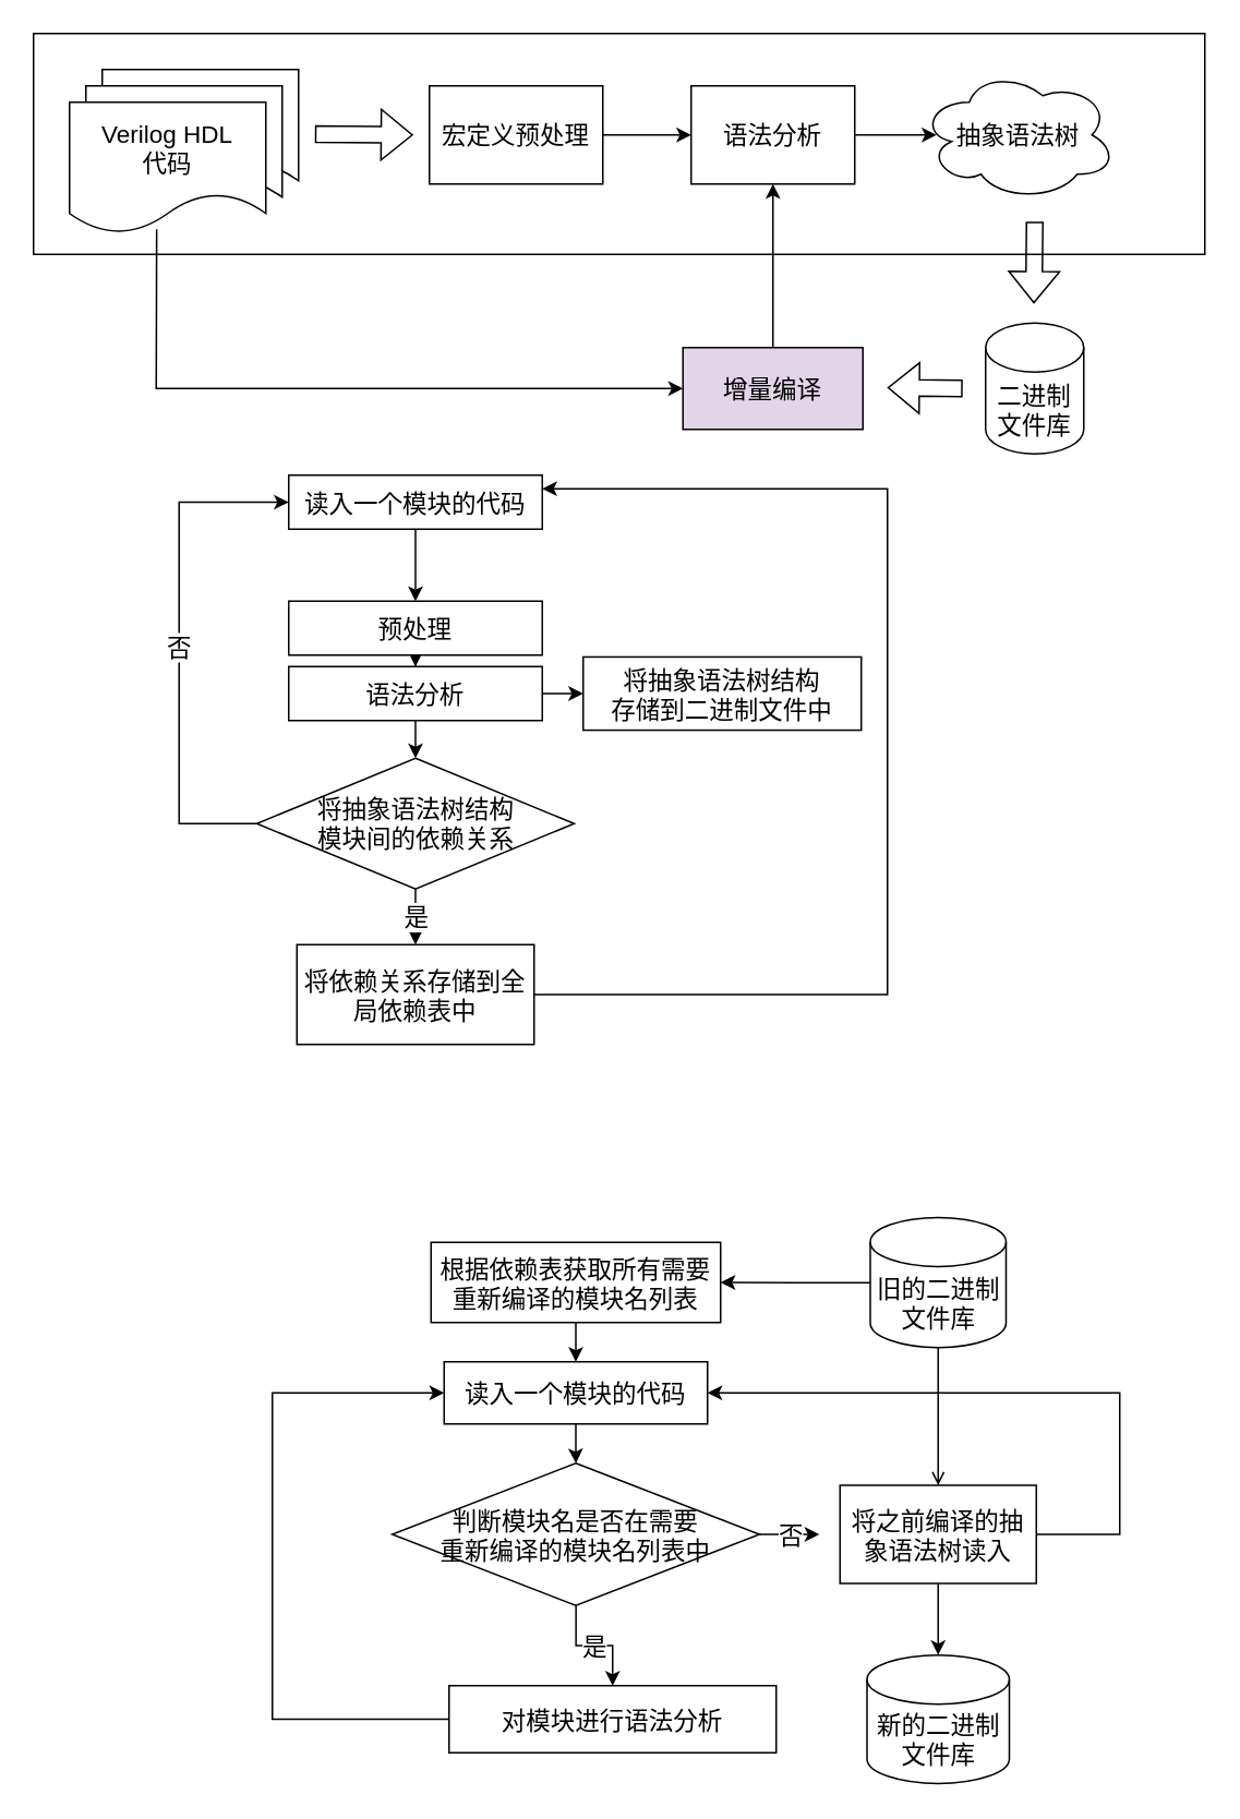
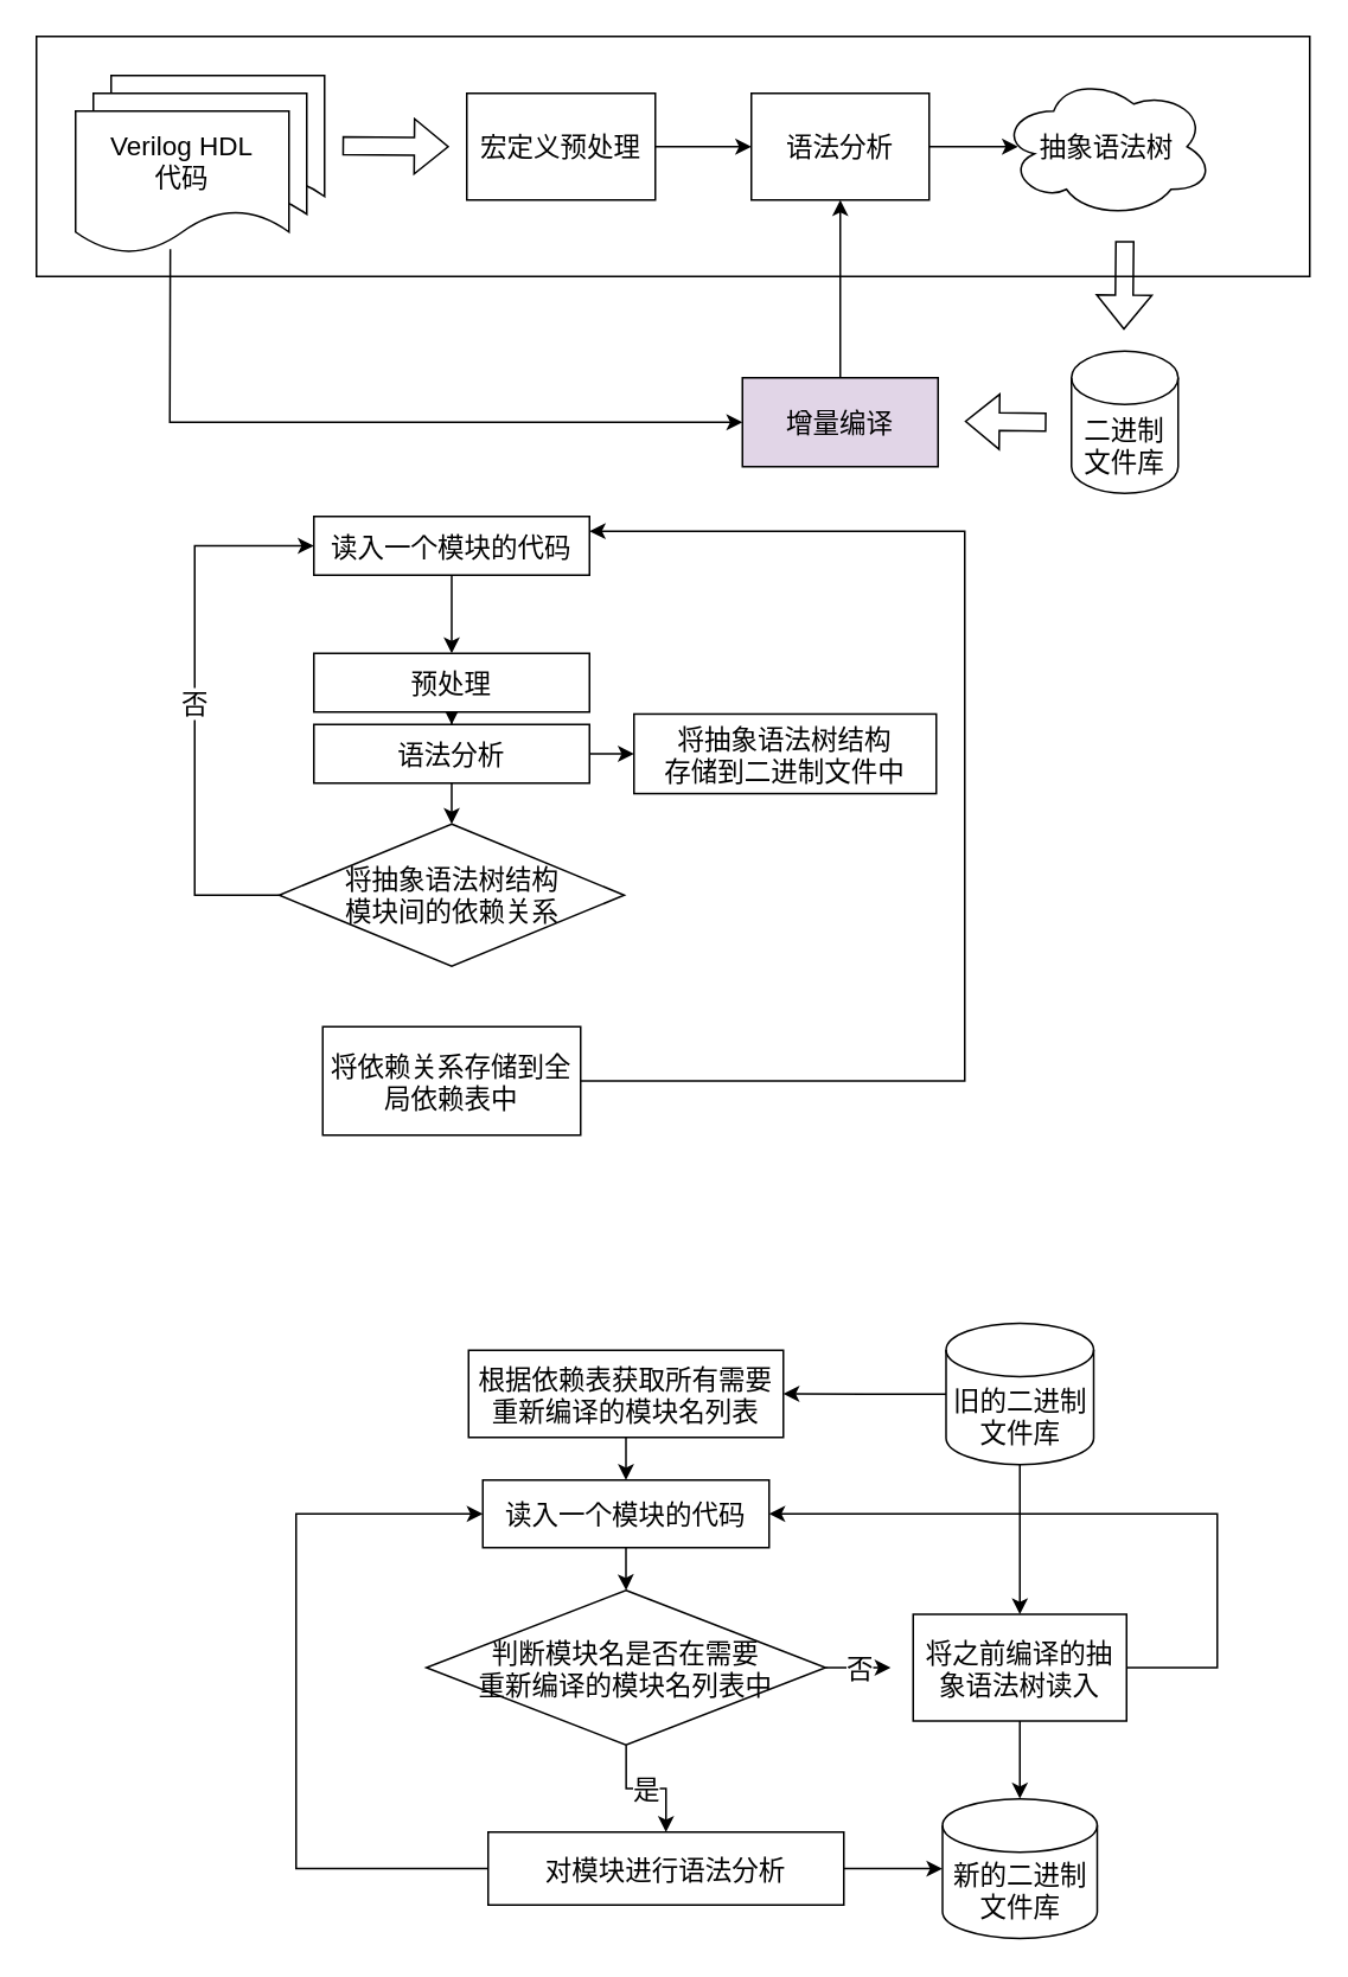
- <mxCell id="25" value="是" style="edgeStyle=orthogonalEdgeStyle;rounded=0;orthogonalLoop=1;jettySize=auto;html=1;fontSize=15;" edge="1" parent="1" source="27" target="29"><mxGeometry relative="1" as="geometry" /></mxCell>
- <mxCell id="34" value="" style="edgeStyle=orthogonalEdgeStyle;rounded=0;orthogonalLoop=1;jettySize=auto;html=1;fontSize=15;endArrow=open;" edge="1" parent="1" source="35" target="47"><mxGeometry relative="1" as="geometry" /></mxCell>
+ <mxCell id="34" value="" style="edgeStyle=orthogonalEdgeStyle;rounded=0;orthogonalLoop=1;jettySize=auto;html=1;fontSize=15;" edge="1" parent="1" source="35" target="47"><mxGeometry relative="1" as="geometry" /></mxCell>
+ <mxCell id="41" value="" style="edgeStyle=orthogonalEdgeStyle;rounded=0;orthogonalLoop=1;jettySize=auto;html=1;fontSize=15;" edge="1" parent="1" source="43" target="44"><mxGeometry relative="1" as="geometry" /></mxCell>
